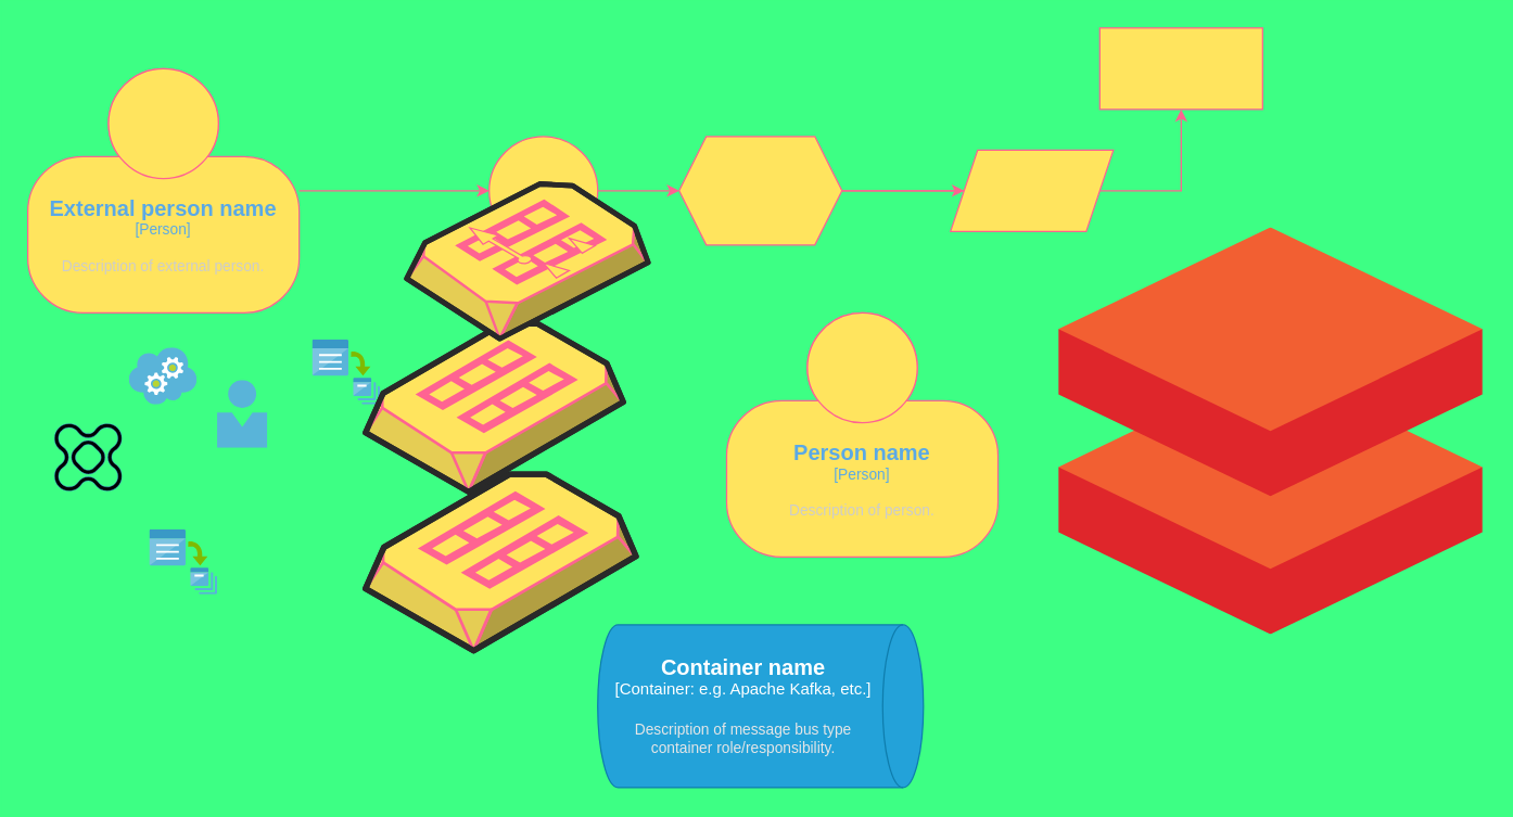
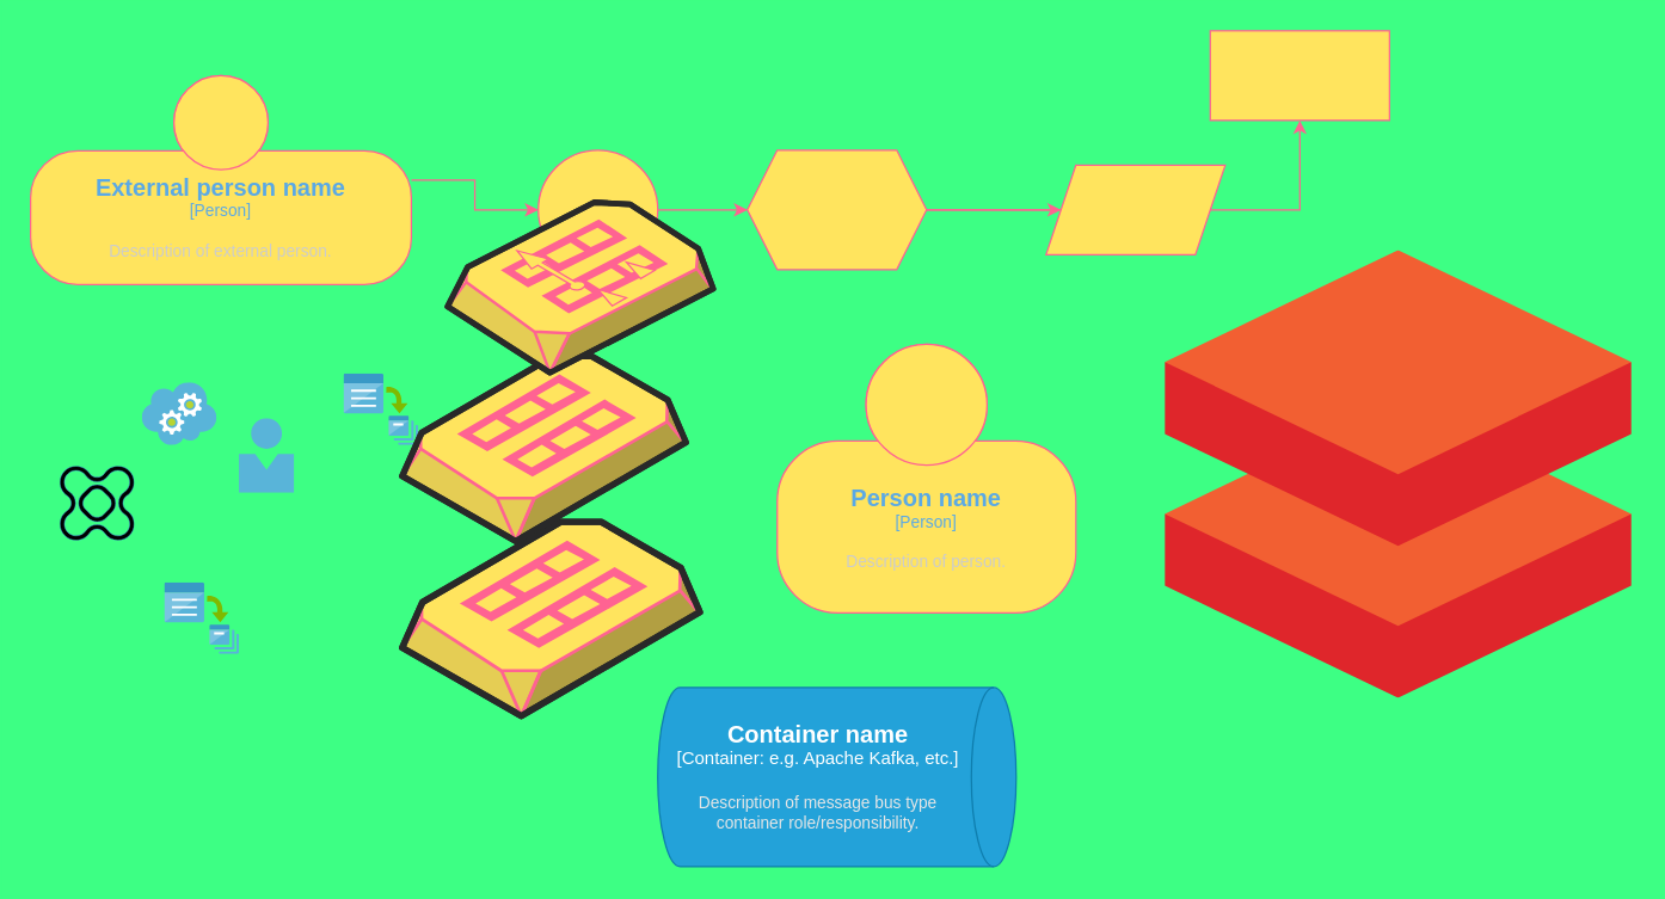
- <mxCell id="3" value="&lt;font style=&quot;font-size: 16px&quot;&gt;&lt;b&gt;External person name&lt;/b&gt;&lt;/font&gt;&lt;div&gt;[Person]&lt;/div&gt;&lt;br&gt;&lt;div&gt;&lt;font style=&quot;font-size: 11px&quot;&gt;&lt;font color=&quot;#cccccc&quot;&gt;Description of external person.&lt;/font&gt;&lt;/div&gt;" style="html=1;fontSize=11;dashed=0;whiteSpace=wrap;fillColor=#FFE45E;strokeColor=#FF6392;fontColor=#5AA9E6;shape=mxgraph.c4.person2;align=center;metaEdit=1;points=[[0.5,0,0],[1,0.5,0],[1,0.75,0],[0.75,1,0],[0.5,1,0],[0.25,1,0],[0,0.75,0],[0,0.5,0]];resizable=0;labelBackgroundColor=none;" vertex="1" parent="1"><mxGeometry x="20" y="50" width="200" height="180" as="geometry" /></mxCell>
+ <mxCell id="3" value="&lt;font style=&quot;font-size: 16px&quot;&gt;&lt;b&gt;External person name&lt;/b&gt;&lt;/font&gt;&lt;div&gt;[Person]&lt;/div&gt;&lt;br&gt;&lt;div&gt;&lt;font style=&quot;font-size: 11px&quot;&gt;&lt;font color=&quot;#cccccc&quot;&gt;Description of external person.&lt;/font&gt;&lt;/div&gt;" style="html=1;fontSize=11;dashed=0;whiteSpace=wrap;fillColor=#FFE45E;strokeColor=#FF6392;fontColor=#5AA9E6;shape=mxgraph.c4.person2;align=center;metaEdit=1;points=[[0.5,0,0],[1,0.5,0],[1,0.75,0],[0.75,1,0],[0.5,1,0],[0.25,1,0],[0,0.75,0],[0,0.5,0]];resizable=0;labelBackgroundColor=none;" vertex="1" parent="1"><mxGeometry x="20" y="50" width="255" height="140" as="geometry" /></mxCell>
- <mxCell id="21" value="&lt;font style=&quot;font-size: 16px&quot;&gt;&lt;b&gt;Person name&lt;/b&gt;&lt;/font&gt;&lt;div&gt;[Person]&lt;/div&gt;&lt;br&gt;&lt;div&gt;&lt;font style=&quot;font-size: 11px&quot;&gt;&lt;font color=&quot;#cccccc&quot;&gt;Description of person.&lt;/font&gt;&lt;/div&gt;" style="html=1;fontSize=11;dashed=0;whiteSpace=wrap;fillColor=#FFE45E;strokeColor=#FF6392;fontColor=#5AA9E6;shape=mxgraph.c4.person2;align=center;metaEdit=1;points=[[0.5,0,0],[1,0.5,0],[1,0.75,0],[0.75,1,0],[0.5,1,0],[0.25,1,0],[0,0.75,0],[0,0.5,0]];resizable=0;labelBackgroundColor=none;" vertex="1" parent="1"><mxGeometry x="535" y="230" width="200" height="180" as="geometry" /></mxCell>
+ <mxCell id="21" value="&lt;font style=&quot;font-size: 16px&quot;&gt;&lt;b&gt;Person name&lt;/b&gt;&lt;/font&gt;&lt;div&gt;[Person]&lt;/div&gt;&lt;br&gt;&lt;div&gt;&lt;font style=&quot;font-size: 11px&quot;&gt;&lt;font color=&quot;#cccccc&quot;&gt;Description of person.&lt;/font&gt;&lt;/div&gt;" style="html=1;fontSize=11;dashed=0;whiteSpace=wrap;fillColor=#FFE45E;strokeColor=#FF6392;fontColor=#5AA9E6;shape=mxgraph.c4.person2;align=center;metaEdit=1;points=[[0.5,0,0],[1,0.5,0],[1,0.75,0],[0.75,1,0],[0.5,1,0],[0.25,1,0],[0,0.75,0],[0,0.5,0]];resizable=0;labelBackgroundColor=none;" vertex="1" parent="1"><mxGeometry x="520" y="230" width="200" height="180" as="geometry" /></mxCell>
